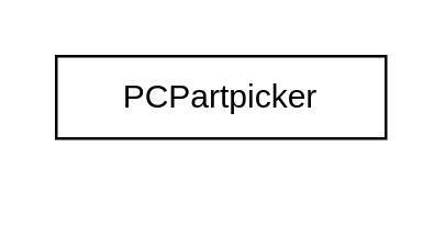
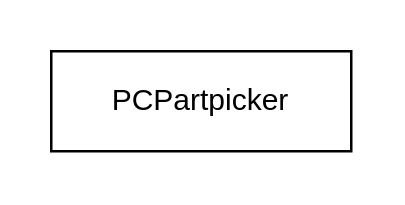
- <mxCell id="2" value="PCPartpicker" style="rounded=0;whiteSpace=wrap;html=1;" vertex="1" parent="1"><mxGeometry x="20" y="20" width="120" height="30" as="geometry" /></mxCell>
+ <mxCell id="2" value="PCPartpicker" style="rounded=0;whiteSpace=wrap;html=1;" vertex="1" parent="1"><mxGeometry x="20" y="20" width="120" height="40" as="geometry" /></mxCell>
